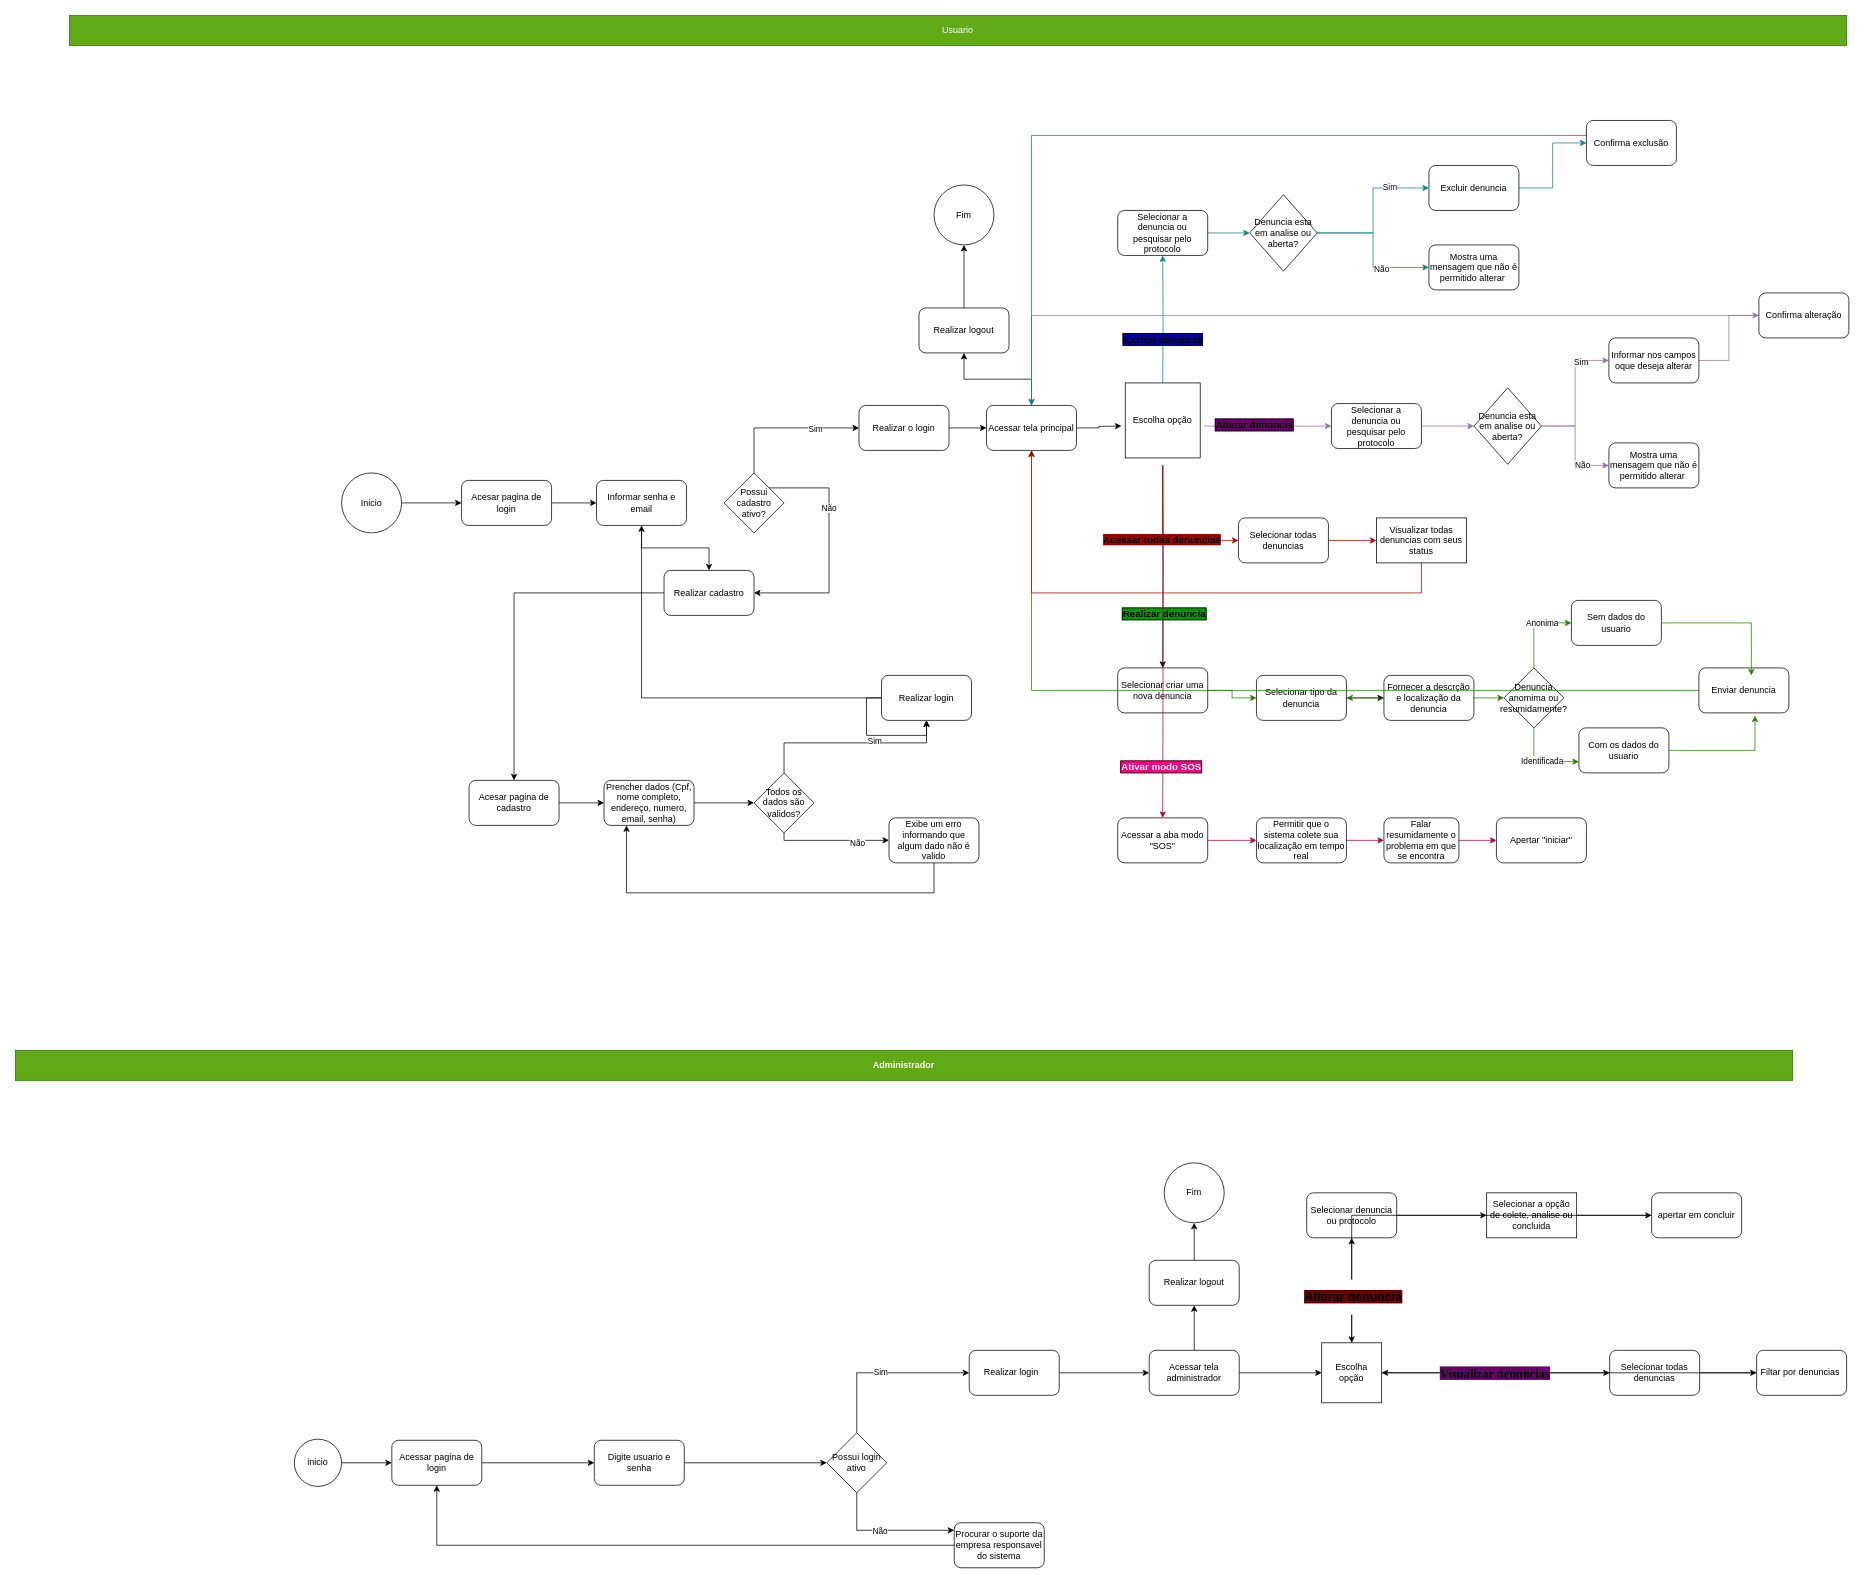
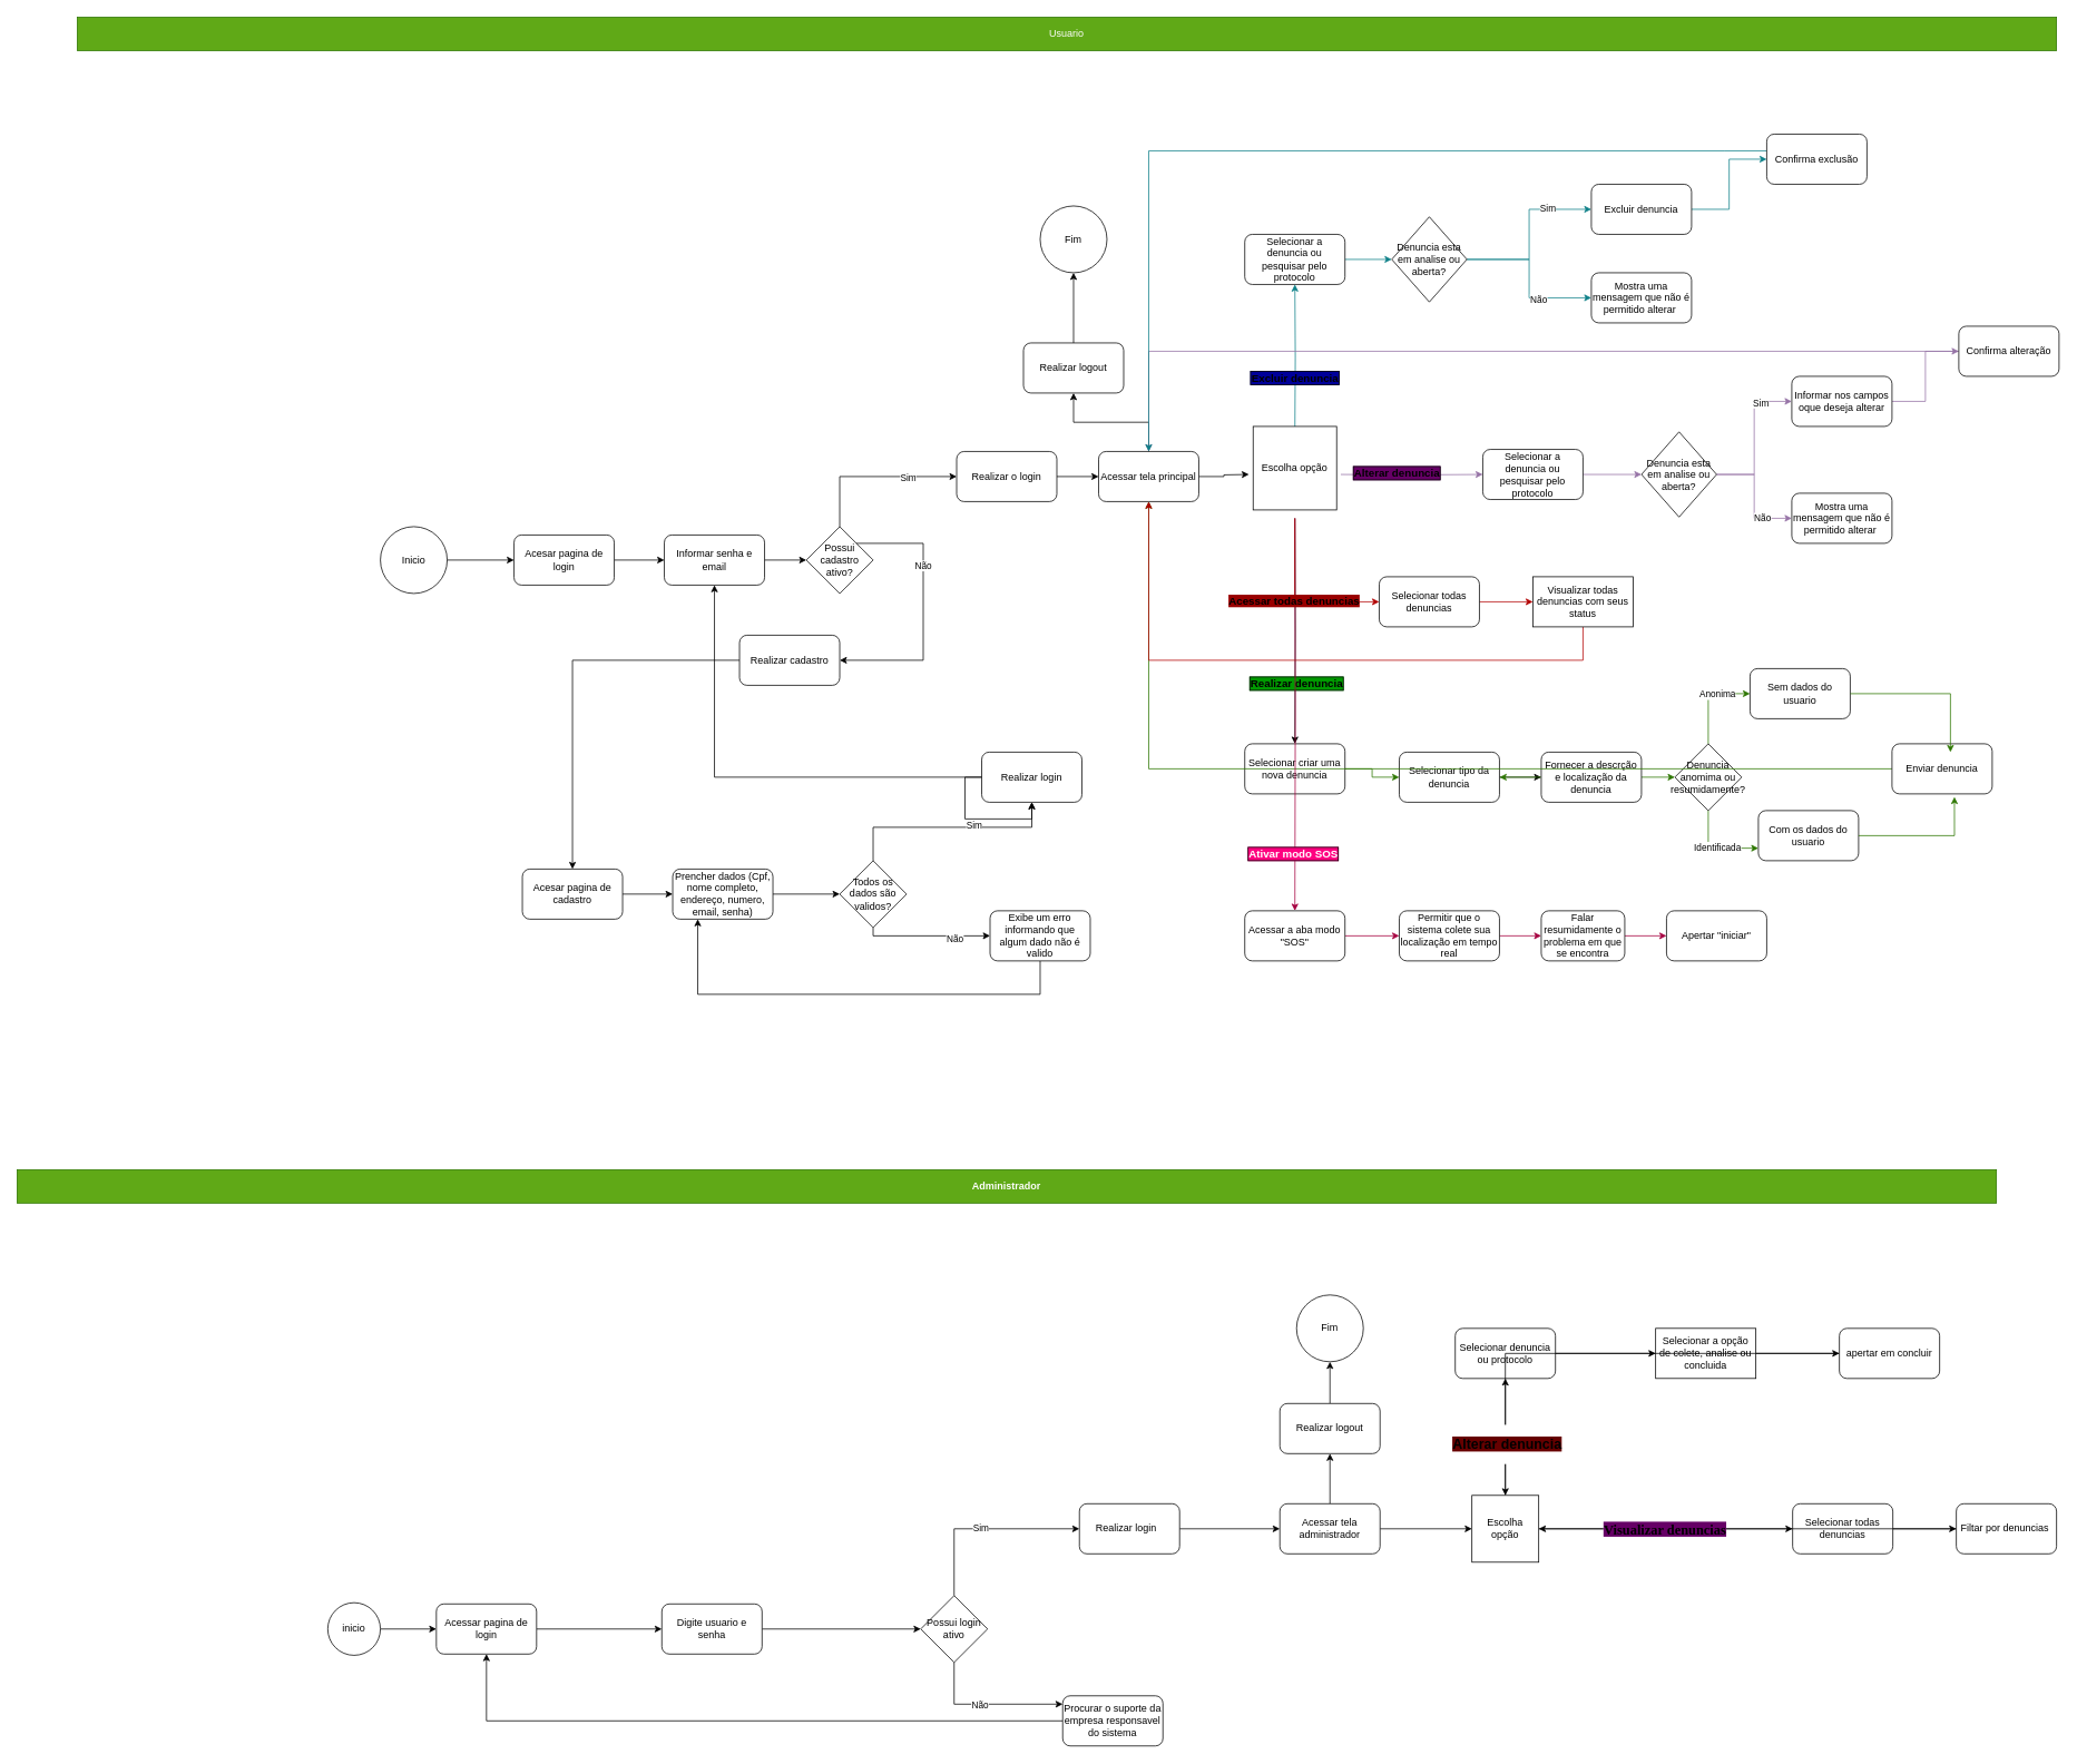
- <mxCell id="41" style="edgeStyle=orthogonalEdgeStyle;rounded=0;orthogonalLoop=1;jettySize=auto;html=1;" parent="1" source="42" target="49" edge="1"><mxGeometry relative="1" as="geometry" /></mxCell>
+ <mxCell id="41" style="edgeStyle=orthogonalEdgeStyle;rounded=0;orthogonalLoop=1;jettySize=auto;html=1;entryX=0;entryY=0.5;entryDx=0;entryDy=0;" parent="1" source="42" target="47" edge="1"><mxGeometry relative="1" as="geometry" /></mxCell>
